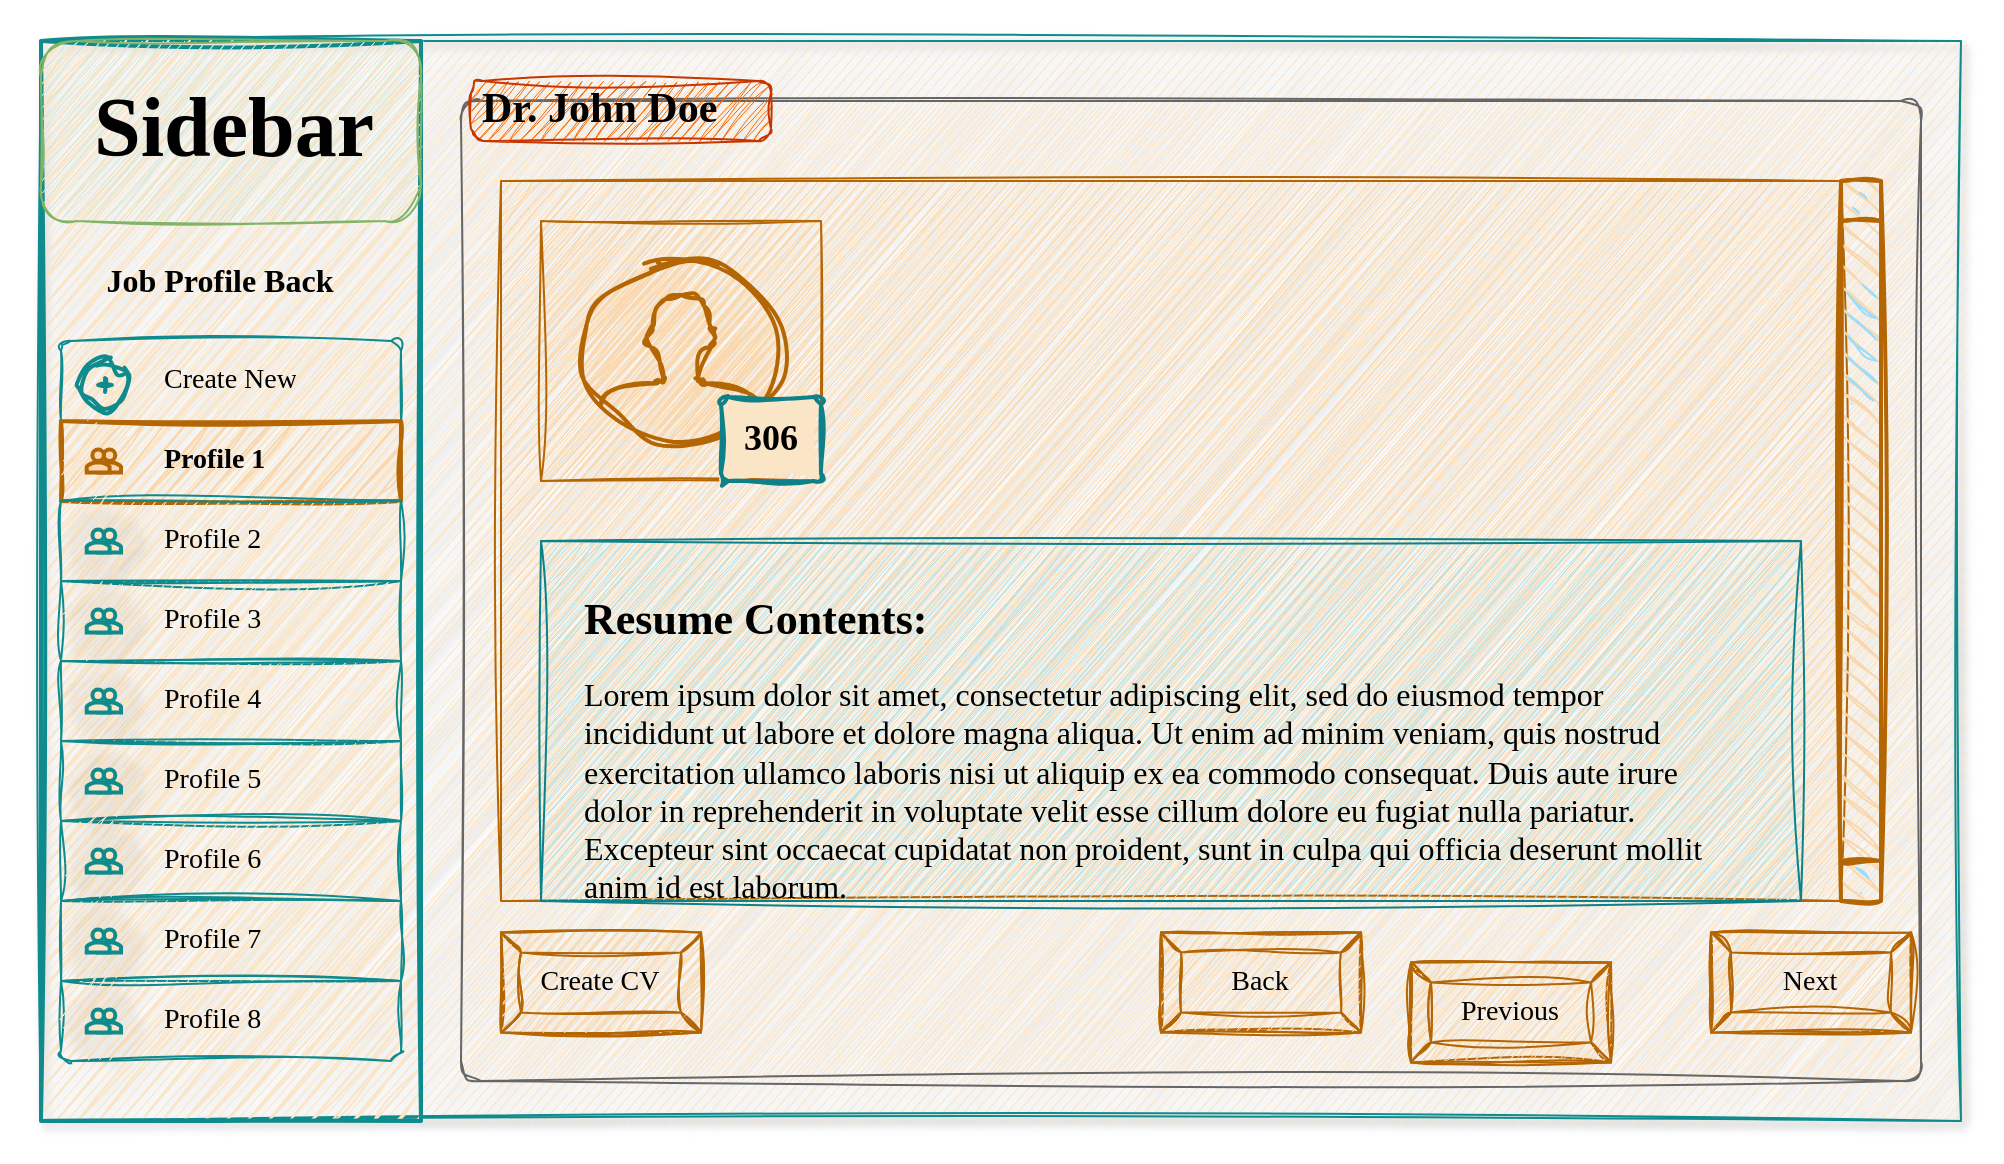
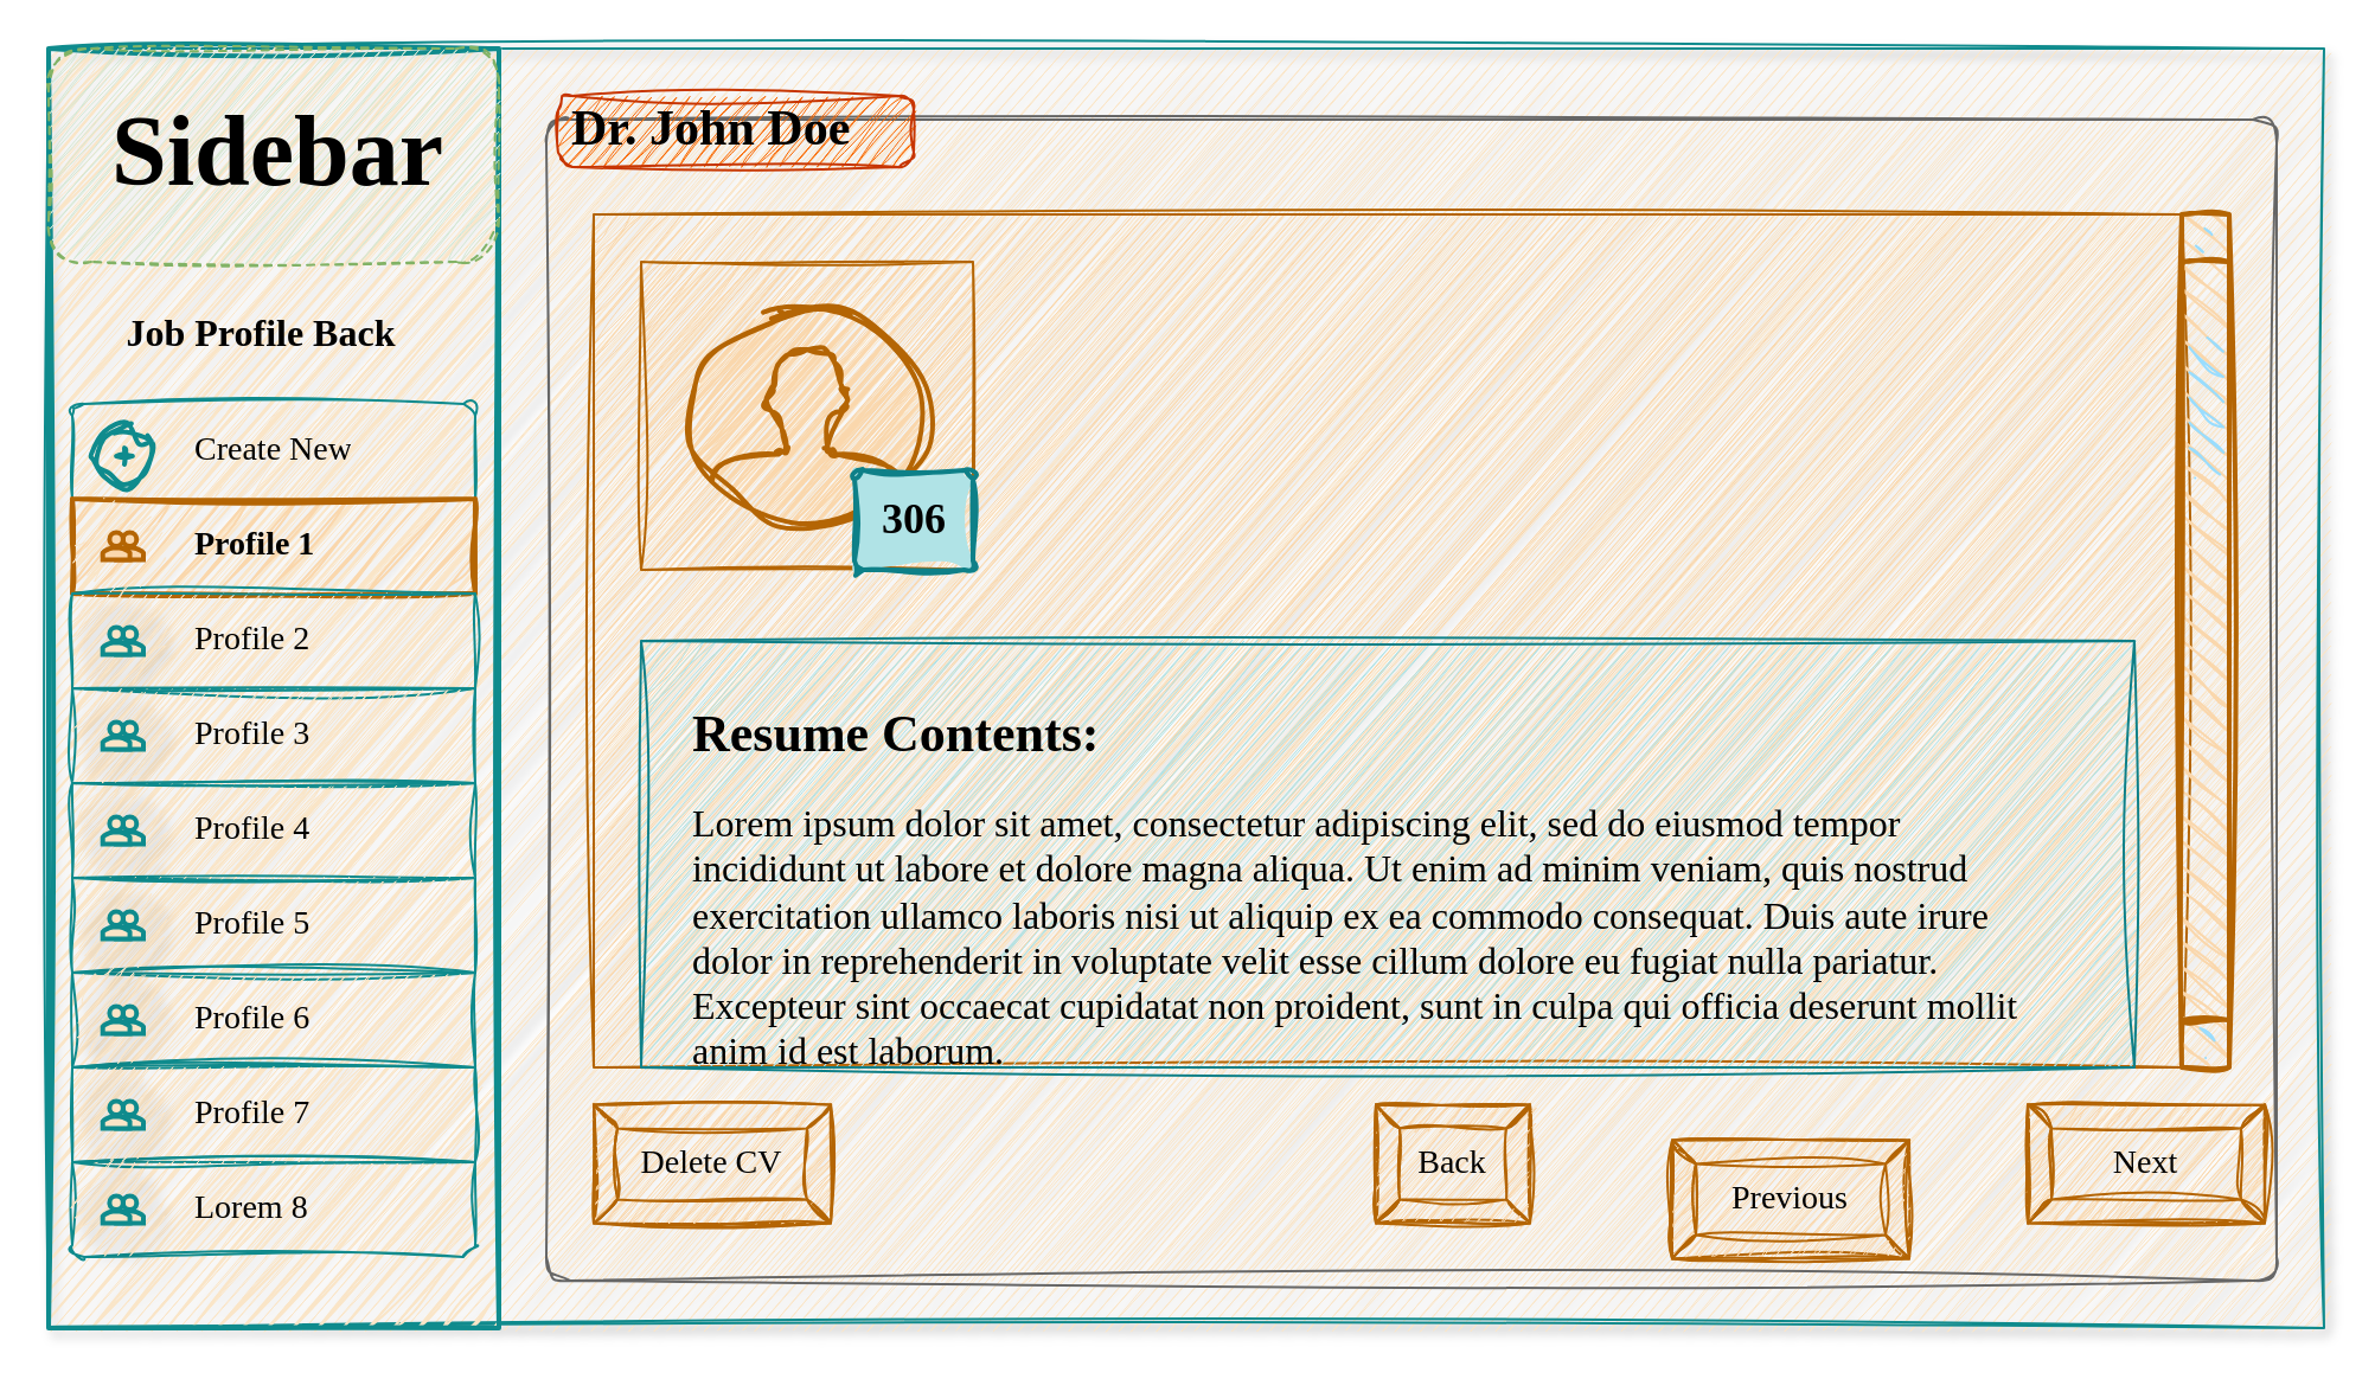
- <mxCell id="5" value="&lt;h1&gt;&lt;font&gt;Sidebar&lt;/font&gt;&lt;/h1&gt;" style="rounded=1;whiteSpace=wrap;html=1;shadow=0;dashed=0;strokeColor=#82b366;strokeWidth=1;align=center;verticalAlign=middle;fontFamily=Architects Daughter;fontSize=21;fillColor=#d5e8d4;labelBackgroundColor=none;sketch=1;curveFitting=1;jiggle=2;hachureGap=4;spacingLeft=4;spacingTop=-2;spacing=2;arcSize=20;fontSource=https%3A%2F%2Ffonts.googleapis.com%2Fcss%3Ffamily%3DArchitects%2BDaughter;fontStyle=1;autosize=1;movable=0;resizable=0;rotatable=0;deletable=0;editable=0;locked=1;connectable=0;" parent="3" vertex="1"><mxGeometry width="190" height="90" as="geometry" /></mxCell>
+ <mxCell id="5" value="&lt;h1&gt;&lt;font&gt;Sidebar&lt;/font&gt;&lt;/h1&gt;" style="rounded=1;whiteSpace=wrap;html=1;shadow=0;dashed=1;strokeColor=#82b366;strokeWidth=1;align=center;verticalAlign=middle;fontFamily=Architects Daughter;fontSize=21;fillColor=#d5e8d4;labelBackgroundColor=none;sketch=1;curveFitting=1;jiggle=2;hachureGap=4;spacingLeft=4;spacingTop=-2;spacing=2;arcSize=20;fontSource=https%3A%2F%2Ffonts.googleapis.com%2Fcss%3Ffamily%3DArchitects%2BDaughter;fontStyle=1;autosize=1;movable=0;resizable=0;rotatable=0;deletable=0;editable=0;locked=1;connectable=0;" parent="3" vertex="1"><mxGeometry width="190" height="90" as="geometry" /></mxCell>
- <mxCell id="45" value="&lt;font style=&quot;font-size: 18px;&quot;&gt;306&lt;/font&gt;" style="rounded=1;arcSize=9;align=center;spacingLeft=10;strokeColor=#0e8088;html=1;strokeWidth=2;fontSize=11;sketch=1;jiggle=2;curveFitting=1;verticalAlign=middle;spacingRight=10;fontFamily=Architects Daughter;fontSource=https%3A%2F%2Ffonts.googleapis.com%2Fcss%3Ffamily%3DArchitects%2BDaughter;fontStyle=1;labelBackgroundColor=none;autosize=1;fillColor=#fae5c7;fillStyle=solid;" parent="1" vertex="1"><mxGeometry x="360" y="198" width="50" height="42" as="geometry" /></mxCell>
+ <mxCell id="45" value="&lt;font style=&quot;font-size: 18px;&quot;&gt;306&lt;/font&gt;" style="rounded=1;arcSize=9;align=center;spacingLeft=10;strokeColor=#0e8088;html=1;strokeWidth=2;fontSize=11;sketch=1;jiggle=2;curveFitting=1;verticalAlign=middle;spacingRight=10;fontFamily=Architects Daughter;fontSource=https%3A%2F%2Ffonts.googleapis.com%2Fcss%3Ffamily%3DArchitects%2BDaughter;fontStyle=1;labelBackgroundColor=none;autosize=1;fillColor=#b0e3e6;fillStyle=solid;" parent="1" vertex="1"><mxGeometry x="360" y="198" width="50" height="42" as="geometry" /></mxCell>
- <mxCell id="40" value="&lt;font style=&quot;font-size: 14px;&quot;&gt;Back&lt;/font&gt;" style="labelPosition=center;verticalLabelPosition=middle;align=center;html=1;shape=mxgraph.basic.button;dx=10;whiteSpace=wrap;sketch=1;jiggle=2;curveFitting=1;strokeColor=#b46504;verticalAlign=middle;spacingLeft=10;spacingRight=10;fontFamily=Architects Daughter;fontSource=https%3A%2F%2Ffonts.googleapis.com%2Fcss%3Ffamily%3DArchitects%2BDaughter;fontSize=11;fontColor=default;fontStyle=0;labelBackgroundColor=none;autosize=1;fillColor=#fad7ac;gradientColor=none;hachureGap=4;" vertex="1" parent="35"><mxGeometry x="350" y="425.71" width="100" height="50" as="geometry" /></mxCell>
+ <mxCell id="40" value="&lt;font style=&quot;font-size: 14px;&quot;&gt;Back&lt;/font&gt;" style="labelPosition=center;verticalLabelPosition=middle;align=center;html=1;shape=mxgraph.basic.button;dx=10;whiteSpace=wrap;sketch=1;jiggle=2;curveFitting=1;strokeColor=#b46504;verticalAlign=middle;spacingLeft=10;spacingRight=10;fontFamily=Architects Daughter;fontSource=https%3A%2F%2Ffonts.googleapis.com%2Fcss%3Ffamily%3DArchitects%2BDaughter;fontSize=11;fontColor=default;fontStyle=0;labelBackgroundColor=none;autosize=1;fillColor=#fad7ac;gradientColor=none;hachureGap=4;" vertex="1" parent="35"><mxGeometry x="350" y="425.71" width="65" height="50" as="geometry" /></mxCell>
- <mxCell id="39" value="&lt;font style=&quot;font-size: 14px;&quot;&gt;Create CV&lt;/font&gt;" style="labelPosition=center;verticalLabelPosition=middle;align=center;html=1;shape=mxgraph.basic.button;dx=10;whiteSpace=wrap;sketch=1;jiggle=2;curveFitting=1;strokeColor=#b46504;verticalAlign=middle;spacingLeft=10;spacingRight=10;fontFamily=Architects Daughter;fontSource=https%3A%2F%2Ffonts.googleapis.com%2Fcss%3Ffamily%3DArchitects%2BDaughter;fontSize=11;fontColor=default;fontStyle=0;labelBackgroundColor=none;autosize=1;fillColor=#fad7ac;gradientColor=none;hachureGap=4;" vertex="1" parent="35"><mxGeometry x="20" y="425.71" width="100" height="50" as="geometry" /></mxCell>
+ <mxCell id="39" value="&lt;font style=&quot;font-size: 14px;&quot;&gt;Delete CV&lt;/font&gt;" style="labelPosition=center;verticalLabelPosition=middle;align=center;html=1;shape=mxgraph.basic.button;dx=10;whiteSpace=wrap;sketch=1;jiggle=2;curveFitting=1;strokeColor=#b46504;verticalAlign=middle;spacingLeft=10;spacingRight=10;fontFamily=Architects Daughter;fontSource=https%3A%2F%2Ffonts.googleapis.com%2Fcss%3Ffamily%3DArchitects%2BDaughter;fontSize=11;fontColor=default;fontStyle=0;labelBackgroundColor=none;autosize=1;fillColor=#fad7ac;gradientColor=none;hachureGap=4;" vertex="1" parent="35"><mxGeometry x="20" y="425.71" width="100" height="50" as="geometry" /></mxCell>
- <mxCell id="15" value="Profile 8" style="text;strokeColor=#0F8B8D;fillColor=#FAE5C7;align=left;verticalAlign=middle;spacingLeft=50;spacingRight=10;overflow=hidden;points=[[0,0.5],[1,0.5]];portConstraint=eastwest;rotatable=0;whiteSpace=wrap;html=1;shape=mxgraph.bootstrap.bottomButton;rSize=5;fontColor=default;fontFamily=Architects Daughter;fontSize=14;labelBackgroundColor=none;sketch=1;curveFitting=1;jiggle=2;fontSource=https%3A%2F%2Ffonts.googleapis.com%2Fcss%3Ffamily%3DArchitects%2BDaughter;fontStyle=0;autosize=1;" parent="6" vertex="1"><mxGeometry y="320" width="170" height="40" as="geometry" /></mxCell>
+ <mxCell id="15" value="Lorem 8" style="text;strokeColor=#0F8B8D;fillColor=#FAE5C7;align=left;verticalAlign=middle;spacingLeft=50;spacingRight=10;overflow=hidden;points=[[0,0.5],[1,0.5]];portConstraint=eastwest;rotatable=0;whiteSpace=wrap;html=1;shape=mxgraph.bootstrap.bottomButton;rSize=5;fontColor=default;fontFamily=Architects Daughter;fontSize=14;labelBackgroundColor=none;sketch=1;curveFitting=1;jiggle=2;fontSource=https%3A%2F%2Ffonts.googleapis.com%2Fcss%3Ffamily%3DArchitects%2BDaughter;fontStyle=0;autosize=1;" parent="6" vertex="1"><mxGeometry y="320" width="170" height="40" as="geometry" /></mxCell>
